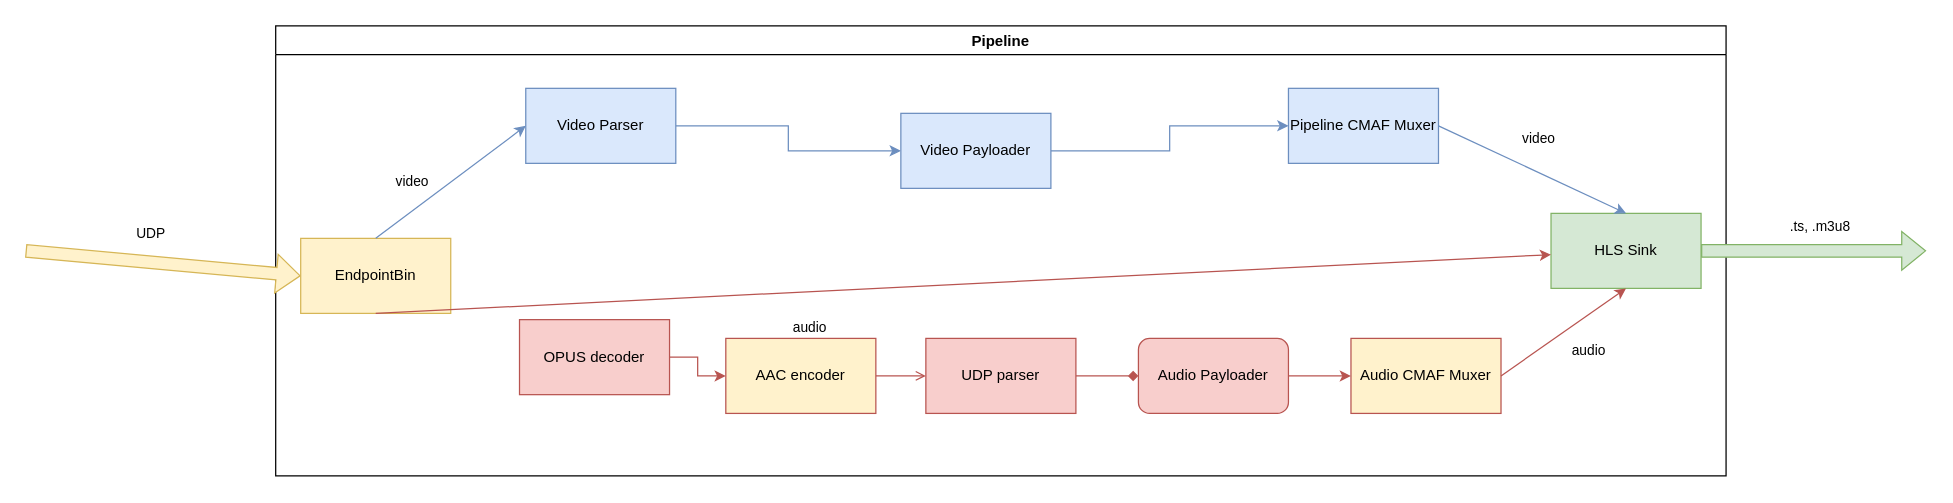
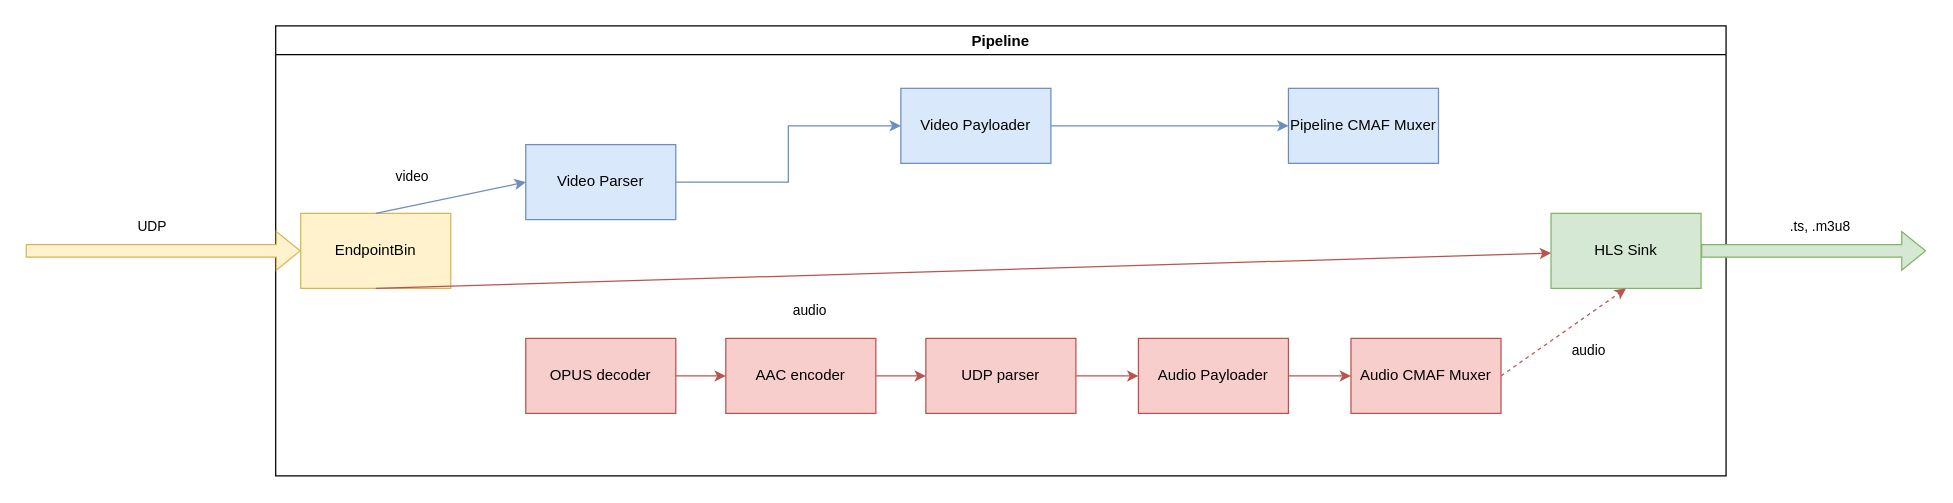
- <mxCell id="6" value="Video Parser" style="rounded=0;whiteSpace=wrap;html=1;fillColor=#dae8fc;strokeColor=#6c8ebf;" vertex="1" parent="2"><mxGeometry x="200" y="50" width="120" height="60" as="geometry" /></mxCell>
+ <mxCell id="6" value="Video Parser" style="rounded=0;whiteSpace=wrap;html=1;fillColor=#dae8fc;strokeColor=#6c8ebf;" vertex="1" parent="2"><mxGeometry x="200" y="95" width="120" height="60" as="geometry" /></mxCell>
- <mxCell id="8" value="Video Payloader" style="rounded=0;whiteSpace=wrap;html=1;fillColor=#dae8fc;strokeColor=#6c8ebf;" vertex="1" parent="2"><mxGeometry x="500" y="70" width="120" height="60" as="geometry" /></mxCell>
+ <mxCell id="8" value="Video Payloader" style="rounded=0;whiteSpace=wrap;html=1;fillColor=#dae8fc;strokeColor=#6c8ebf;" vertex="1" parent="2"><mxGeometry x="500" y="50" width="120" height="60" as="geometry" /></mxCell>
- <mxCell id="23" value="" style="endArrow=classic;html=1;rounded=0;entryX=0.5;entryY=0;entryDx=0;entryDy=0;exitX=1;exitY=0.5;exitDx=0;exitDy=0;fillColor=#dae8fc;strokeColor=#6c8ebf;" edge="1" parent="2" source="9" target="4"><mxGeometry width="50" height="50" relative="1" as="geometry"><mxPoint x="690" y="180" as="sourcePoint" /><mxPoint x="740" y="130" as="targetPoint" /></mxGeometry></mxCell>
- <mxCell id="24" value="video" style="edgeLabel;html=1;align=center;verticalAlign=middle;resizable=0;points=[];" vertex="1" connectable="0" parent="23"><mxGeometry x="-0.199" relative="1" as="geometry"><mxPoint x="20" y="-18" as="offset" /></mxGeometry></mxCell>
- <mxCell id="3" value="EndpointBin" style="rounded=0;whiteSpace=wrap;html=1;fillColor=#fff2cc;strokeColor=#d6b656;" vertex="1" parent="2"><mxGeometry x="20" y="170" width="120" height="60" as="geometry" /></mxCell>
+ <mxCell id="3" value="EndpointBin" style="rounded=0;whiteSpace=wrap;html=1;fillColor=#fff2cc;strokeColor=#d6b656;" vertex="1" parent="2"><mxGeometry x="20" y="150" width="120" height="60" as="geometry" /></mxCell>
- <mxCell id="22" value="audio" style="endArrow=classic;html=1;rounded=0;entryX=0.5;entryY=1;entryDx=0;entryDy=0;exitX=1;exitY=0.5;exitDx=0;exitDy=0;fillColor=#f8cecc;strokeColor=#b85450;" edge="1" parent="2" source="18" target="4"><mxGeometry x="0.128" y="-24" width="50" height="50" relative="1" as="geometry"><mxPoint x="690" y="180" as="sourcePoint" /><mxPoint x="740" y="130" as="targetPoint" /><mxPoint as="offset" /></mxGeometry></mxCell>
+ <mxCell id="22" value="audio" style="endArrow=classic;html=1;rounded=0;entryX=0.5;entryY=1;entryDx=0;entryDy=0;exitX=1;exitY=0.5;exitDx=0;exitDy=0;fillColor=#f8cecc;strokeColor=#b85450;dashed=1;" edge="1" parent="2" source="18" target="4"><mxGeometry x="0.128" y="-24" width="50" height="50" relative="1" as="geometry"><mxPoint x="690" y="180" as="sourcePoint" /><mxPoint x="740" y="130" as="targetPoint" /><mxPoint as="offset" /></mxGeometry></mxCell>
- <mxCell id="11" value="OPUS decoder" style="rounded=0;whiteSpace=wrap;html=1;fillColor=#f8cecc;strokeColor=#b85450;" vertex="1" parent="2"><mxGeometry x="195" y="235" width="120" height="60" as="geometry" /></mxCell>
+ <mxCell id="11" value="OPUS decoder" style="rounded=0;whiteSpace=wrap;html=1;fillColor=#f8cecc;strokeColor=#b85450;" vertex="1" parent="2"><mxGeometry x="200" y="250" width="120" height="60" as="geometry" /></mxCell>
- <mxCell id="13" value="AAC encoder" style="rounded=0;whiteSpace=wrap;html=1;fillColor=#fff2cc;strokeColor=#b85450;" vertex="1" parent="2"><mxGeometry x="360" y="250" width="120" height="60" as="geometry" /></mxCell>
+ <mxCell id="13" value="AAC encoder" style="rounded=0;whiteSpace=wrap;html=1;fillColor=#f8cecc;strokeColor=#b85450;" vertex="1" parent="2"><mxGeometry x="360" y="250" width="120" height="60" as="geometry" /></mxCell>
- <mxCell id="12" style="edgeStyle=orthogonalEdgeStyle;rounded=0;orthogonalLoop=1;jettySize=auto;html=1;exitX=1;exitY=0.5;exitDx=0;exitDy=0;fillColor=#f8cecc;strokeColor=#b85450;endArrow=open;" edge="1" parent="2" source="13" target="15"><mxGeometry relative="1" as="geometry" /></mxCell>
+ <mxCell id="12" style="edgeStyle=orthogonalEdgeStyle;rounded=0;orthogonalLoop=1;jettySize=auto;html=1;exitX=1;exitY=0.5;exitDx=0;exitDy=0;fillColor=#f8cecc;strokeColor=#b85450;" edge="1" parent="2" source="13" target="15"><mxGeometry relative="1" as="geometry" /></mxCell>
- <mxCell id="14" style="edgeStyle=orthogonalEdgeStyle;rounded=0;orthogonalLoop=1;jettySize=auto;html=1;exitX=1;exitY=0.5;exitDx=0;exitDy=0;entryX=0;entryY=0.5;entryDx=0;entryDy=0;fillColor=#f8cecc;strokeColor=#b85450;endArrow=diamond;" edge="1" parent="2" source="15" target="17"><mxGeometry relative="1" as="geometry" /></mxCell>
+ <mxCell id="14" style="edgeStyle=orthogonalEdgeStyle;rounded=0;orthogonalLoop=1;jettySize=auto;html=1;exitX=1;exitY=0.5;exitDx=0;exitDy=0;entryX=0;entryY=0.5;entryDx=0;entryDy=0;fillColor=#f8cecc;strokeColor=#b85450;" edge="1" parent="2" source="15" target="17"><mxGeometry relative="1" as="geometry" /></mxCell>
- <mxCell id="17" value="Audio Payloader" style="whiteSpace=wrap;html=1;fillColor=#f8cecc;strokeColor=#b85450;rounded=1;" vertex="1" parent="2"><mxGeometry x="690" y="250" width="120" height="60" as="geometry" /></mxCell>
+ <mxCell id="17" value="Audio Payloader" style="rounded=0;whiteSpace=wrap;html=1;fillColor=#f8cecc;strokeColor=#b85450;" vertex="1" parent="2"><mxGeometry x="690" y="250" width="120" height="60" as="geometry" /></mxCell>
- <mxCell id="18" value="Audio CMAF Muxer" style="rounded=0;whiteSpace=wrap;html=1;fillColor=#fff2cc;strokeColor=#b85450;" vertex="1" parent="2"><mxGeometry x="860" y="250" width="120" height="60" as="geometry" /></mxCell>
+ <mxCell id="18" value="Audio CMAF Muxer" style="rounded=0;whiteSpace=wrap;html=1;fillColor=#f8cecc;strokeColor=#b85450;" vertex="1" parent="2"><mxGeometry x="860" y="250" width="120" height="60" as="geometry" /></mxCell>
